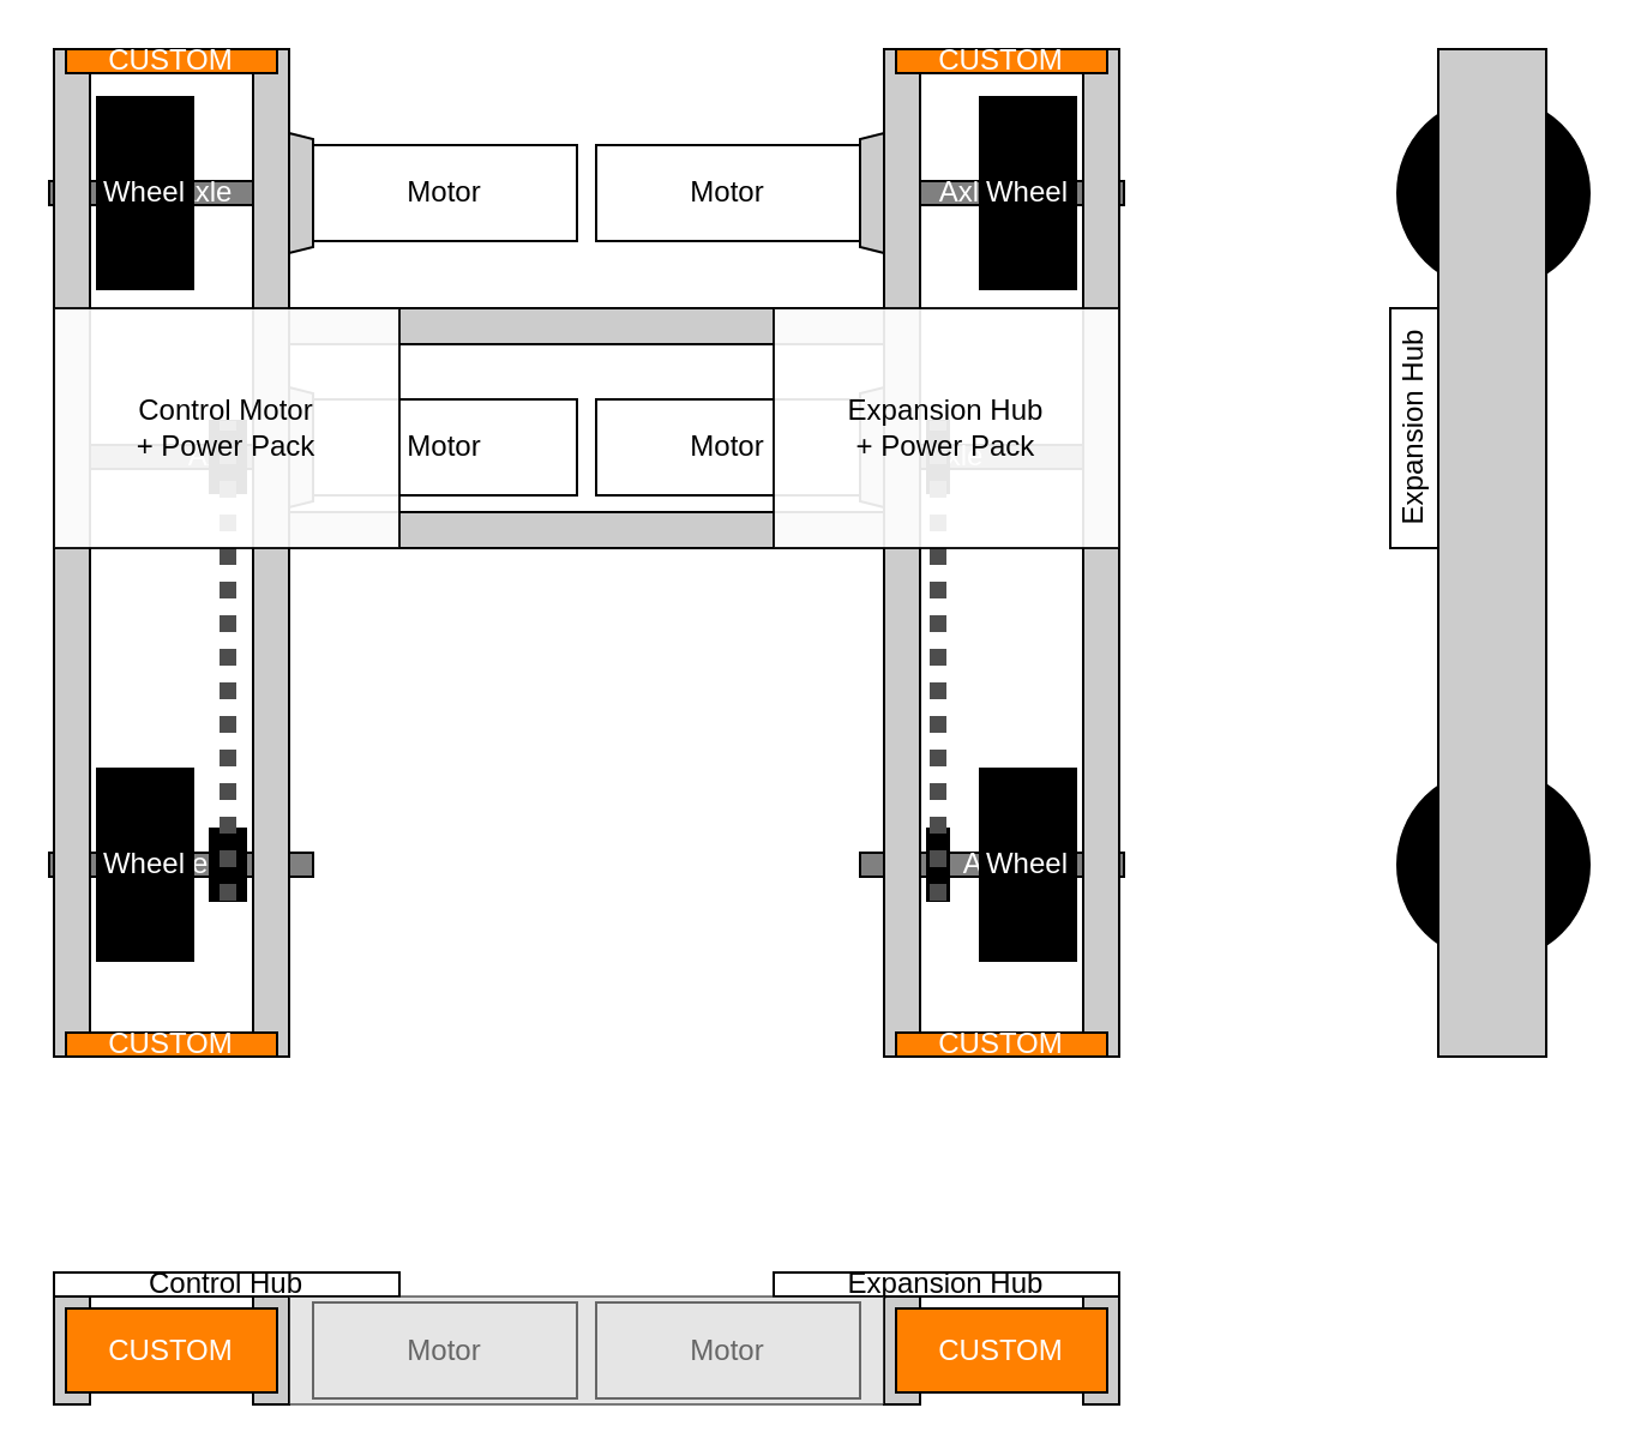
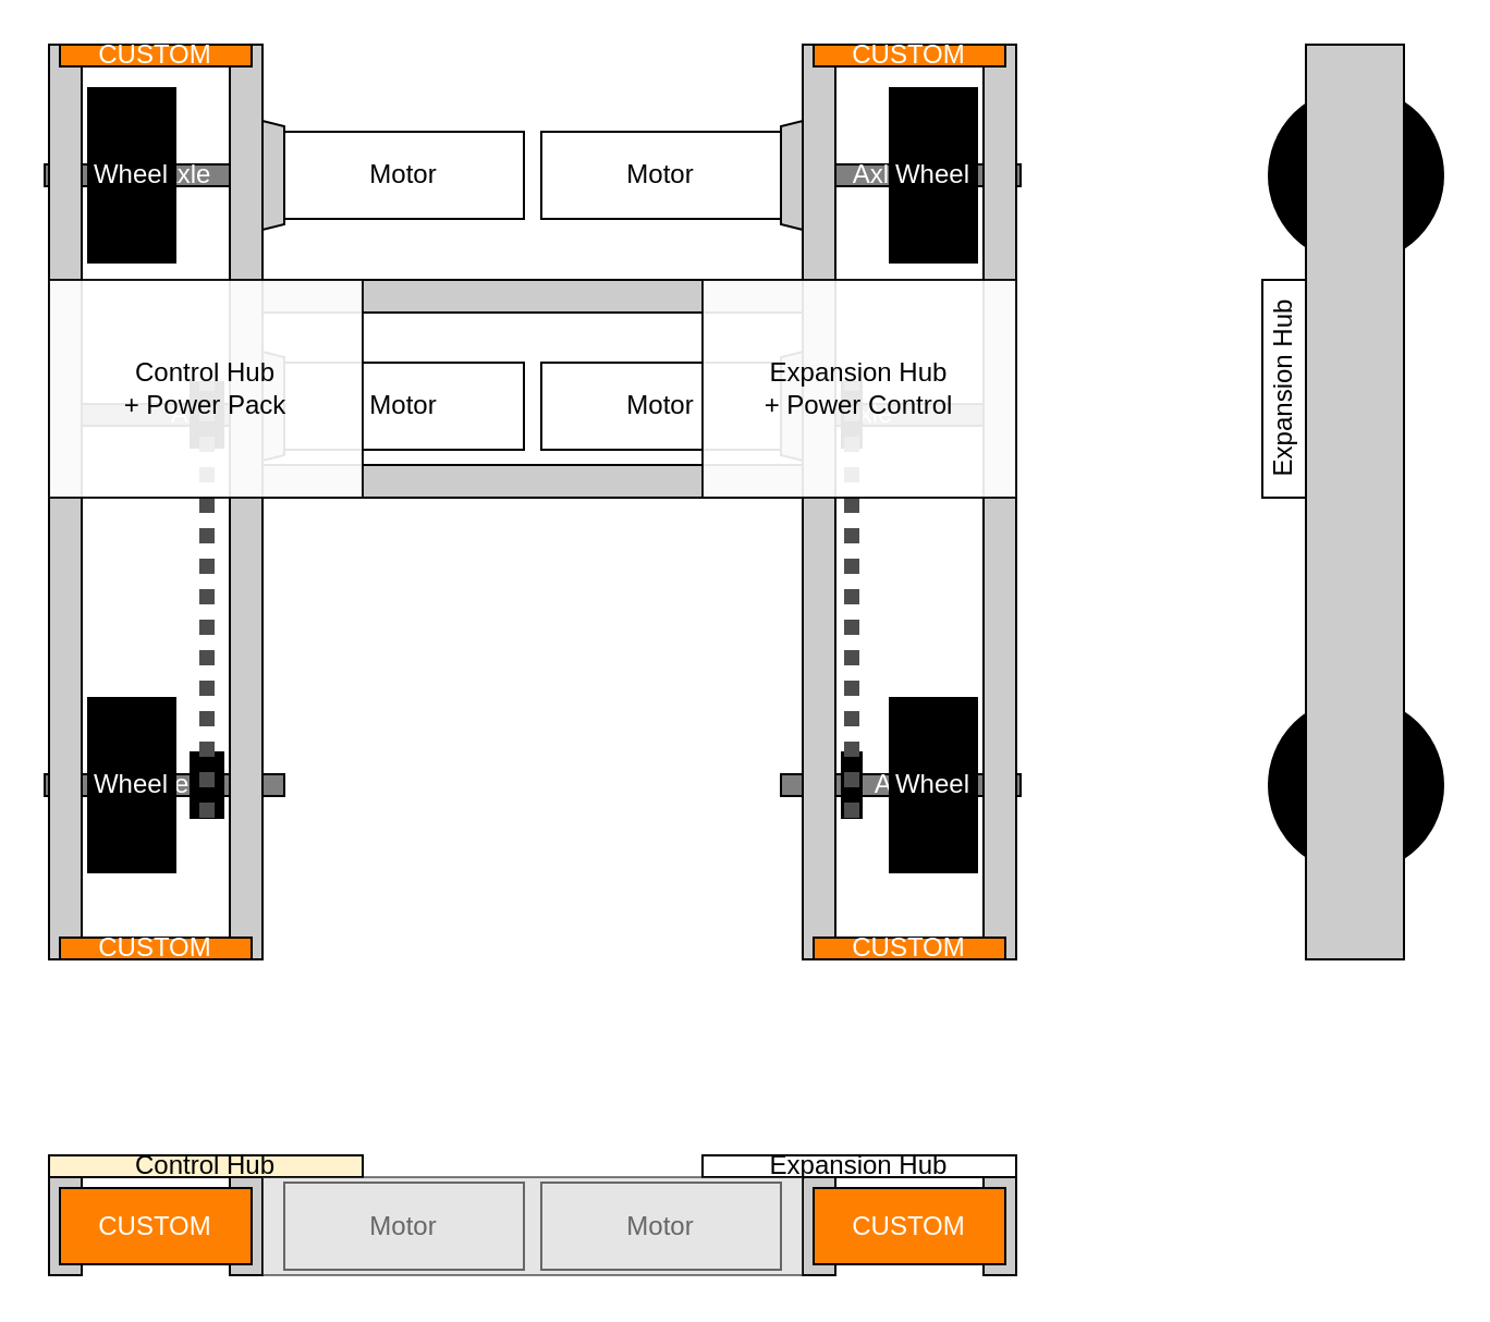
- <mxCell id="51" value="Control Motor&lt;div&gt;+ Power Pack&lt;/div&gt;" style="rounded=0;whiteSpace=wrap;html=1;direction=east;opacity=90;" parent="1" vertex="1"><mxGeometry x="22" y="128" width="144" height="100" as="geometry" /></mxCell>
+ <mxCell id="51" value="Control Hub&lt;div&gt;+ Power Pack&lt;/div&gt;" style="rounded=0;whiteSpace=wrap;html=1;direction=east;opacity=90;" parent="1" vertex="1"><mxGeometry x="22" y="128" width="144" height="100" as="geometry" /></mxCell>
- <mxCell id="50" value="Expansion Hub&lt;div&gt;+ Power Pack&lt;br&gt;&lt;/div&gt;" style="rounded=0;whiteSpace=wrap;html=1;direction=east;opacity=90;" parent="1" vertex="1"><mxGeometry x="322" y="128" width="144" height="100" as="geometry" /></mxCell>
+ <mxCell id="50" value="Expansion Hub&lt;div&gt;+ Power Control&lt;br&gt;&lt;/div&gt;" style="rounded=0;whiteSpace=wrap;html=1;direction=east;opacity=90;" parent="1" vertex="1"><mxGeometry x="322" y="128" width="144" height="100" as="geometry" /></mxCell>
- <mxCell id="31" value="Control Hub" style="rounded=0;whiteSpace=wrap;html=1;direction=south;" parent="1" vertex="1"><mxGeometry x="22" y="530" width="144" height="10" as="geometry" /></mxCell>
+ <mxCell id="31" value="Control Hub" style="rounded=0;whiteSpace=wrap;html=1;direction=south;fillColor=#fff2cc;" parent="1" vertex="1"><mxGeometry x="22" y="530" width="144" height="10" as="geometry" /></mxCell>
